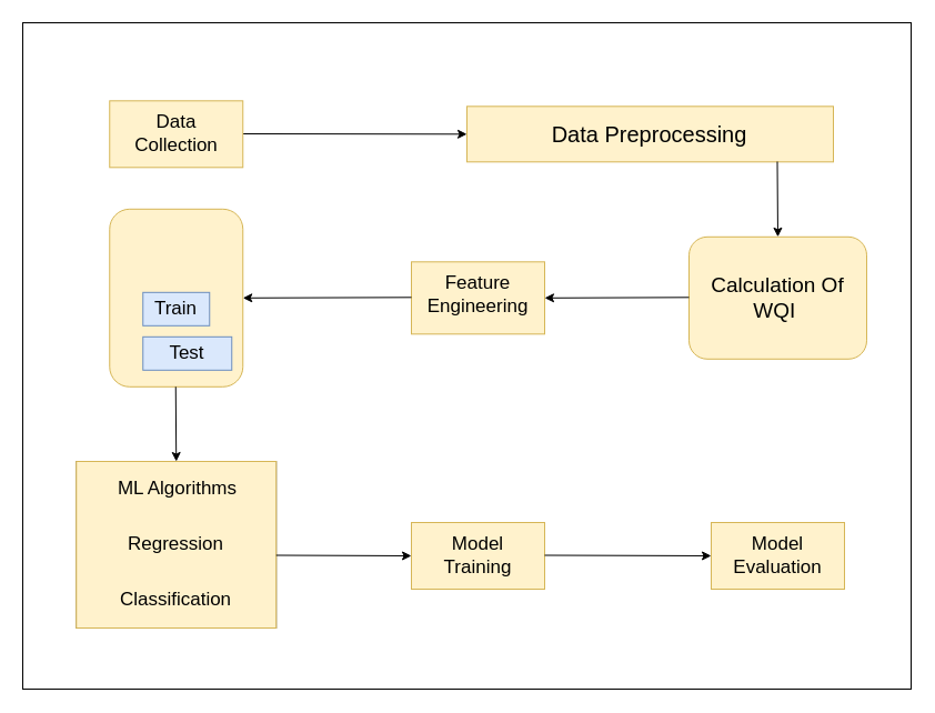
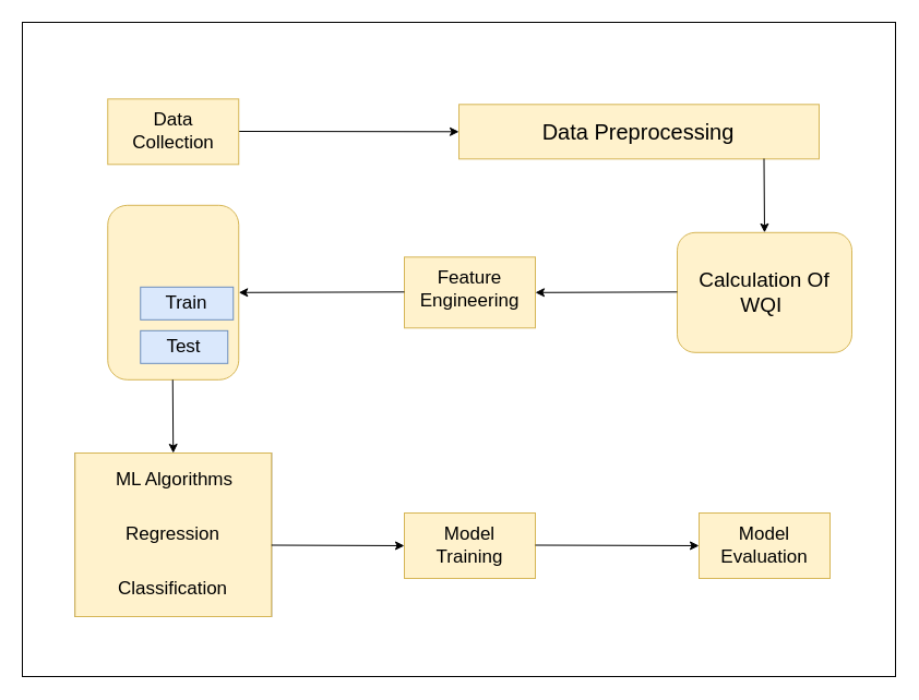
- <mxCell id="12" value="Train" style="text;html=1;align=center;verticalAlign=middle;whiteSpace=wrap;rounded=0;fontSize=17;fillColor=#dae8fc;strokeColor=#6c8ebf;" parent="10" vertex="1"><mxGeometry x="30" y="75" width="60" height="30" as="geometry" /></mxCell>
+ <mxCell id="12" value="Train" style="text;html=1;align=center;verticalAlign=middle;whiteSpace=wrap;rounded=0;fontSize=17;fillColor=#dae8fc;strokeColor=#6c8ebf;" parent="10" vertex="1"><mxGeometry x="30" y="75" width="85" height="30" as="geometry" /></mxCell>
